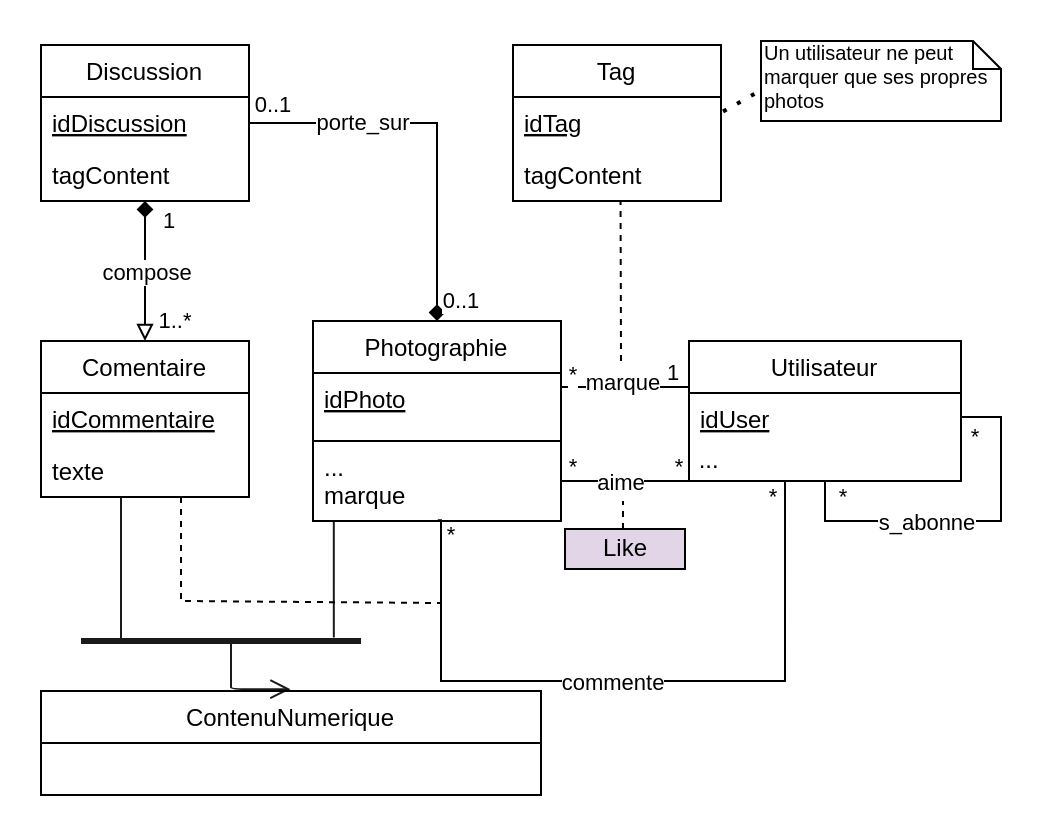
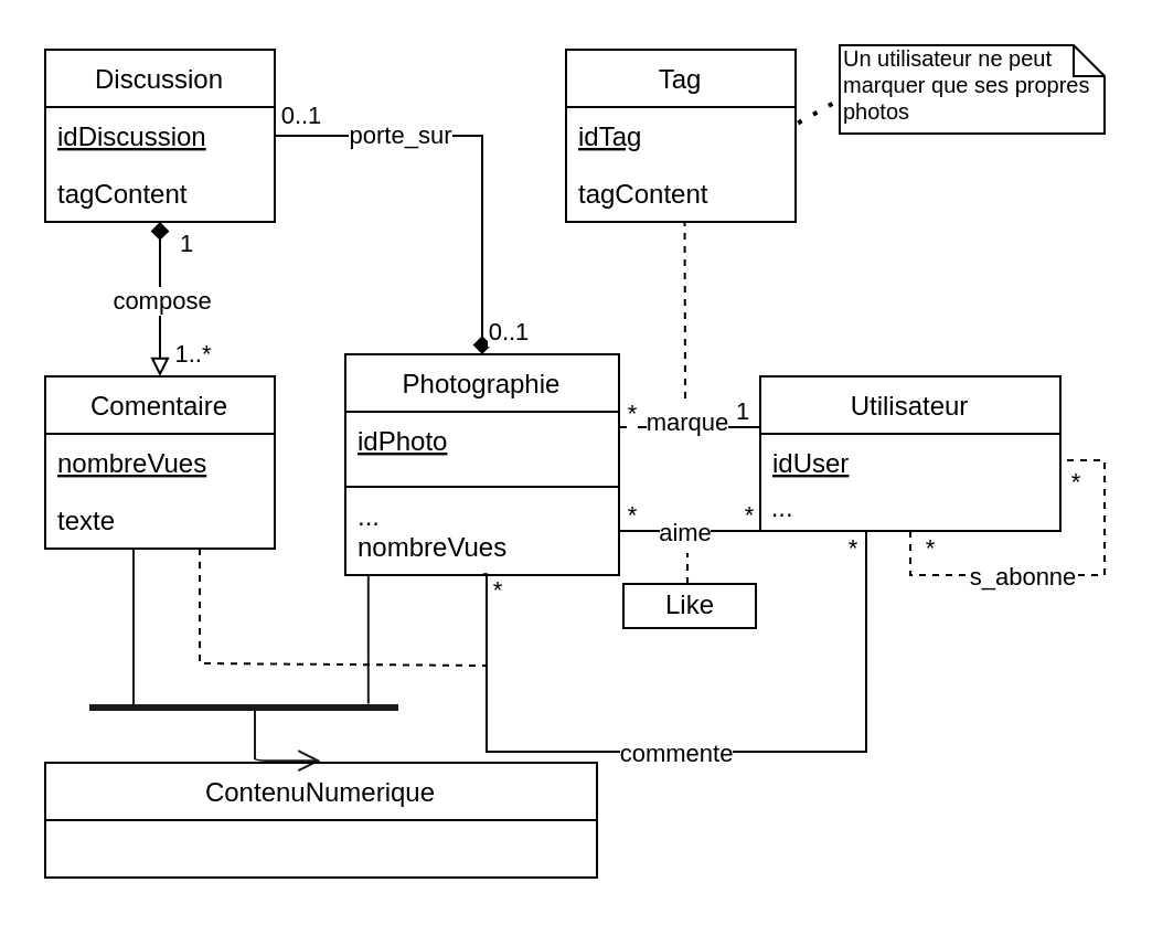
- <mxCell id="44" value="idCommentaire" style="text;strokeColor=none;fillColor=none;align=left;verticalAlign=top;spacingLeft=4;spacingRight=4;overflow=hidden;rotatable=0;points=[[0,0.5],[1,0.5]];portConstraint=eastwest;fontStyle=4" parent="43" vertex="1"><mxGeometry y="26" width="104" height="26" as="geometry" /></mxCell>
+ <mxCell id="44" value="nombreVues" style="text;strokeColor=none;fillColor=none;align=left;verticalAlign=top;spacingLeft=4;spacingRight=4;overflow=hidden;rotatable=0;points=[[0,0.5],[1,0.5]];portConstraint=eastwest;fontStyle=4" parent="43" vertex="1"><mxGeometry y="26" width="104" height="26" as="geometry" /></mxCell>
- <mxCell id="8" style="edgeStyle=orthogonalEdgeStyle;rounded=0;orthogonalLoop=1;jettySize=auto;html=1;endArrow=none;endFill=0;" parent="6" source="6" target="7" edge="1"><mxGeometry relative="1" as="geometry" /></mxCell>
+ <mxCell id="8" style="edgeStyle=orthogonalEdgeStyle;rounded=0;orthogonalLoop=1;jettySize=auto;html=1;endArrow=none;endFill=0;dashed=1;" parent="6" source="6" target="7" edge="1"><mxGeometry relative="1" as="geometry" /></mxCell>
- <mxCell id="24" value="...&#10;marque" style="text;strokeColor=none;fillColor=none;align=left;verticalAlign=top;spacingLeft=4;spacingRight=4;overflow=hidden;rotatable=0;points=[[0,0.5],[1,0.5]];portConstraint=eastwest;fontStyle=0" parent="22" vertex="1"><mxGeometry y="60" width="124" height="40" as="geometry" /></mxCell>
+ <mxCell id="24" value="...&#10;nombreVues" style="text;strokeColor=none;fillColor=none;align=left;verticalAlign=top;spacingLeft=4;spacingRight=4;overflow=hidden;rotatable=0;points=[[0,0.5],[1,0.5]];portConstraint=eastwest;fontStyle=0" parent="22" vertex="1"><mxGeometry y="60" width="124" height="40" as="geometry" /></mxCell>
- <mxCell id="27" value="Like" style="html=1;fillColor=#e1d5e7;" parent="1" vertex="1"><mxGeometry x="282" y="264" width="60" height="20" as="geometry" /></mxCell>
+ <mxCell id="27" value="Like" style="html=1;" parent="1" vertex="1"><mxGeometry x="282" y="264" width="60" height="20" as="geometry" /></mxCell>
